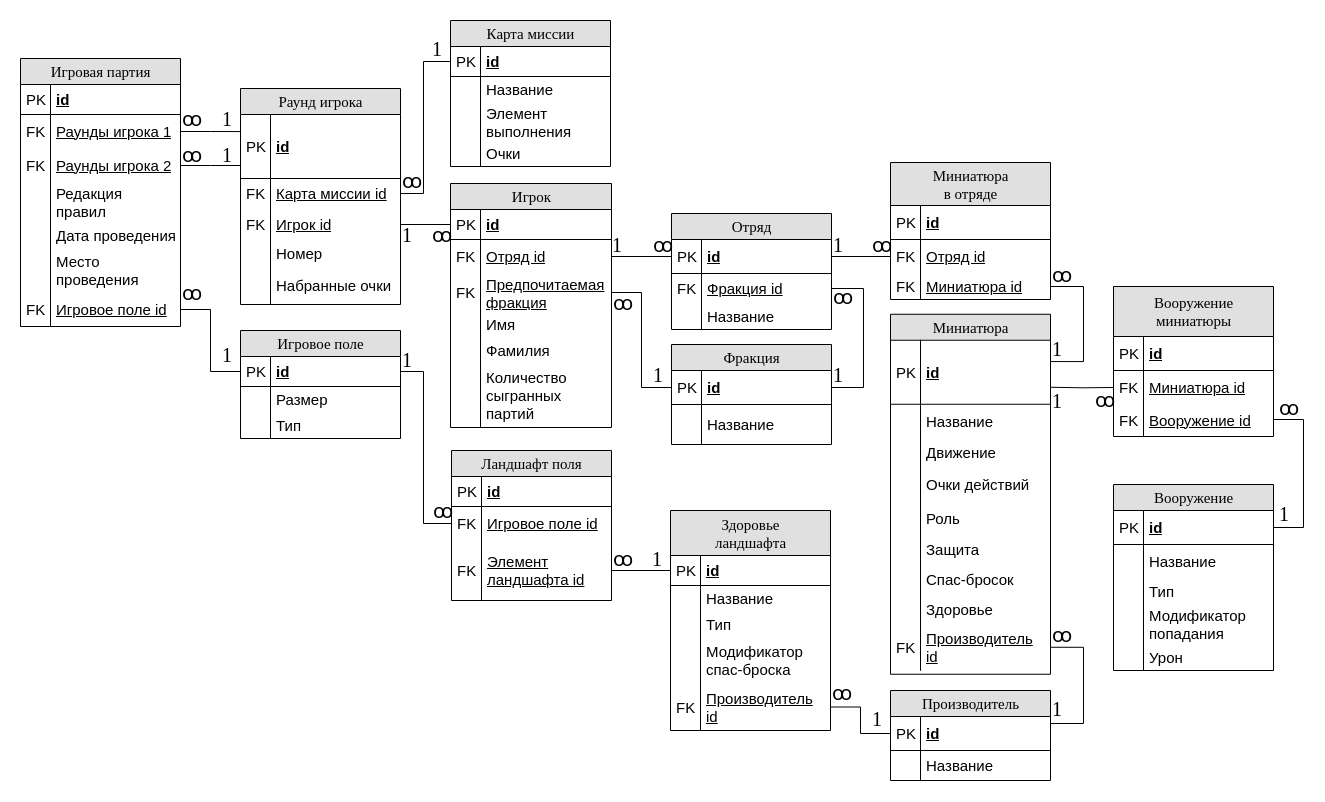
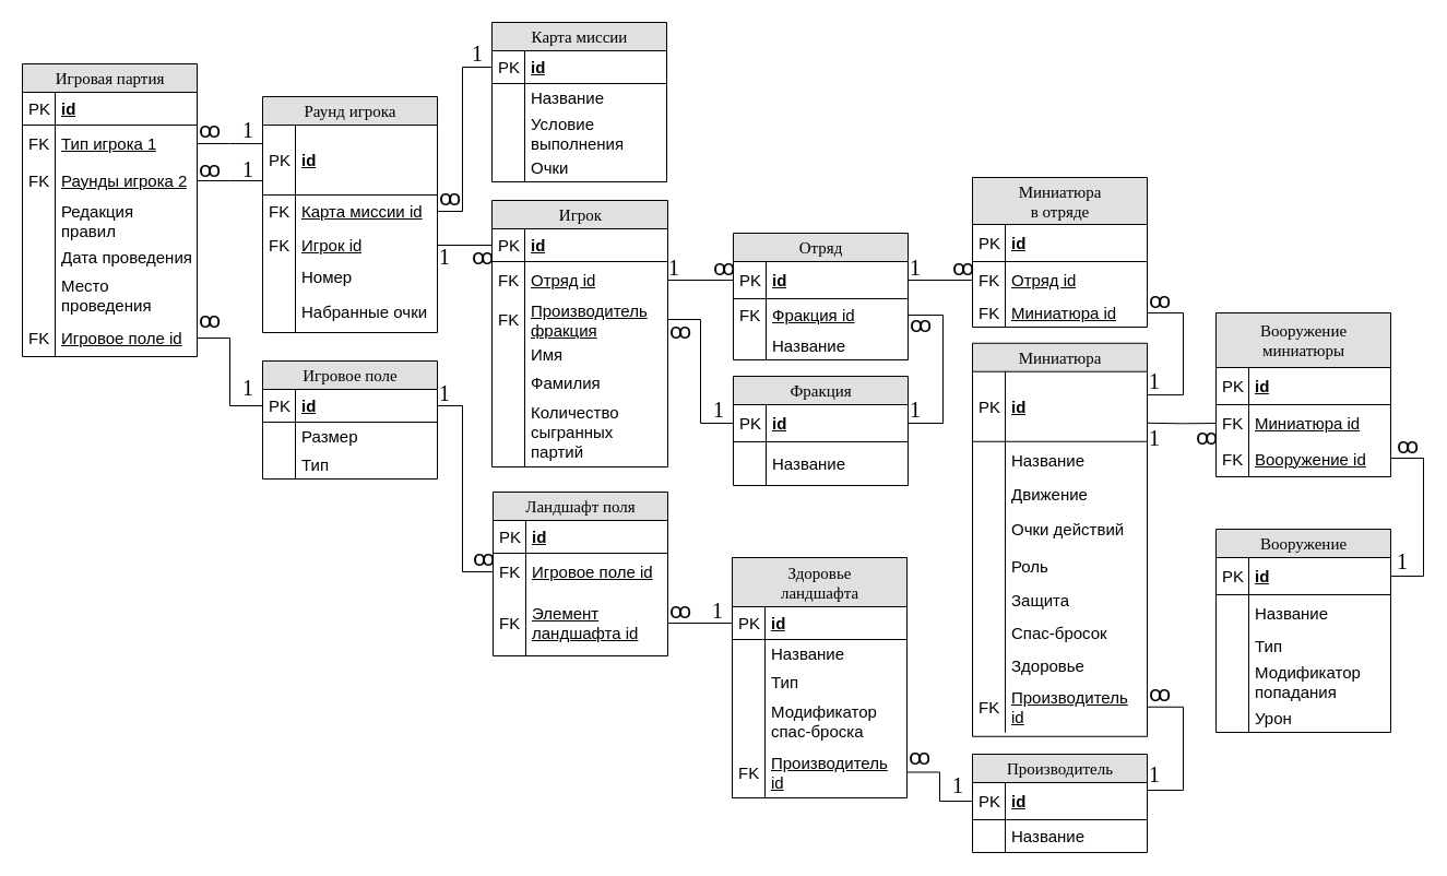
- <mxCell id="67" value="Элемент выполнения" style="shape=partialRectangle;top=0;left=0;right=0;bottom=0;html=1;align=left;verticalAlign=middle;fillColor=none;spacingLeft=34;spacingRight=4;whiteSpace=wrap;overflow=hidden;rotatable=0;points=[[0,0.5],[1,0.5]];portConstraint=eastwest;dropTarget=0;fontSize=15;" parent="62" vertex="1"><mxGeometry y="82" width="160" height="38" as="geometry" /></mxCell>
+ <mxCell id="67" value="Условие выполнения" style="shape=partialRectangle;top=0;left=0;right=0;bottom=0;html=1;align=left;verticalAlign=middle;fillColor=none;spacingLeft=34;spacingRight=4;whiteSpace=wrap;overflow=hidden;rotatable=0;points=[[0,0.5],[1,0.5]];portConstraint=eastwest;dropTarget=0;fontSize=15;" parent="62" vertex="1"><mxGeometry y="82" width="160" height="38" as="geometry" /></mxCell>
- <mxCell id="5" value="&lt;u&gt;Раунды игрока 1&lt;/u&gt;" style="shape=partialRectangle;top=0;left=0;right=0;bottom=0;html=1;align=left;verticalAlign=middle;fillColor=none;spacingLeft=34;spacingRight=4;whiteSpace=wrap;overflow=hidden;rotatable=0;points=[[0,0.5],[1,0.5]];portConstraint=eastwest;dropTarget=0;fontSize=15;" parent="2" vertex="1"><mxGeometry y="56" width="160" height="34" as="geometry" /></mxCell>
+ <mxCell id="5" value="&lt;u&gt;Тип игрока 1&lt;/u&gt;" style="shape=partialRectangle;top=0;left=0;right=0;bottom=0;html=1;align=left;verticalAlign=middle;fillColor=none;spacingLeft=34;spacingRight=4;whiteSpace=wrap;overflow=hidden;rotatable=0;points=[[0,0.5],[1,0.5]];portConstraint=eastwest;dropTarget=0;fontSize=15;" parent="2" vertex="1"><mxGeometry y="56" width="160" height="34" as="geometry" /></mxCell>
- <mxCell id="54" value="&lt;u&gt;Предпочитаемая фракция&lt;/u&gt;" style="shape=partialRectangle;top=0;left=0;right=0;bottom=0;html=1;align=left;verticalAlign=middle;fillColor=none;spacingLeft=34;spacingRight=4;whiteSpace=wrap;overflow=hidden;rotatable=0;points=[[0,0.5],[1,0.5]];portConstraint=eastwest;dropTarget=0;fontSize=15;" parent="49" vertex="1"><mxGeometry y="90" width="161" height="38" as="geometry" /></mxCell>
+ <mxCell id="54" value="&lt;u&gt;Производитель фракция&lt;/u&gt;" style="shape=partialRectangle;top=0;left=0;right=0;bottom=0;html=1;align=left;verticalAlign=middle;fillColor=none;spacingLeft=34;spacingRight=4;whiteSpace=wrap;overflow=hidden;rotatable=0;points=[[0,0.5],[1,0.5]];portConstraint=eastwest;dropTarget=0;fontSize=15;" parent="49" vertex="1"><mxGeometry y="90" width="161" height="38" as="geometry" /></mxCell>
